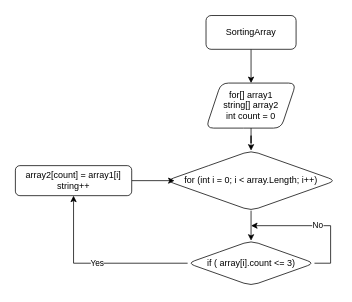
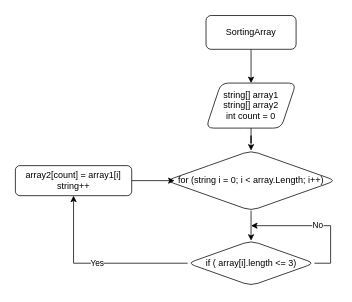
- <mxCell id="5" value="for[] array1&lt;br&gt;string[] array2&lt;br&gt;int count = 0" style="shape=parallelogram;perimeter=parallelogramPerimeter;whiteSpace=wrap;html=1;fixedSize=1;rounded=1;" vertex="1" parent="1"><mxGeometry x="274" y="110" width="120" height="60" as="geometry" /></mxCell>
+ <mxCell id="5" value="string[] array1&lt;br&gt;string[] array2&lt;br&gt;int count = 0" style="shape=parallelogram;perimeter=parallelogramPerimeter;whiteSpace=wrap;html=1;fixedSize=1;rounded=1;" vertex="1" parent="1"><mxGeometry x="274" y="110" width="120" height="60" as="geometry" /></mxCell>
- <mxCell id="7" value="for (int i = 0; i &amp;lt; array.Length; i++)" style="rhombus;whiteSpace=wrap;html=1;rounded=1;" vertex="1" parent="1"><mxGeometry x="221" y="200" width="226" height="80" as="geometry" /></mxCell>
+ <mxCell id="7" value="for (string i = 0; i &amp;lt; array.Length; i++)" style="rhombus;whiteSpace=wrap;html=1;rounded=1;" vertex="1" parent="1"><mxGeometry x="221" y="200" width="226" height="80" as="geometry" /></mxCell>
- <mxCell id="10" value="if ( array[i].count &amp;lt;= 3)" style="rhombus;whiteSpace=wrap;html=1;rounded=1;" vertex="1" parent="1"><mxGeometry x="249.5" y="320" width="169" height="60" as="geometry" /></mxCell>
+ <mxCell id="10" value="if ( array[i].length &amp;lt;= 3)" style="rhombus;whiteSpace=wrap;html=1;rounded=1;" vertex="1" parent="1"><mxGeometry x="249.5" y="320" width="169" height="60" as="geometry" /></mxCell>
